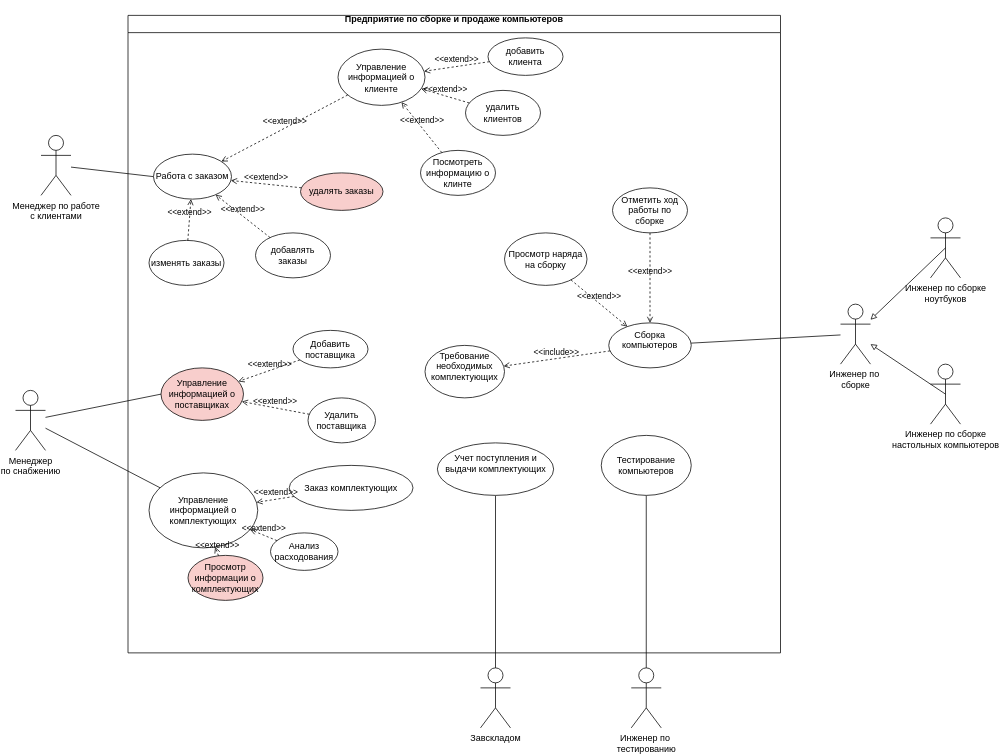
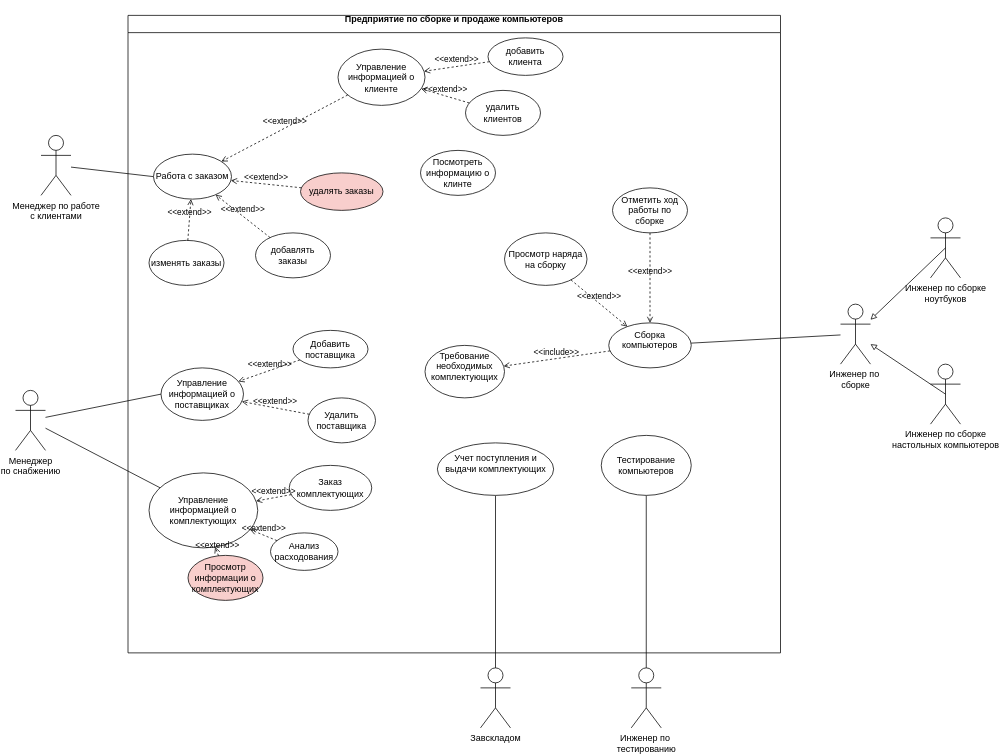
- <mxCell id="40" value="&amp;lt;&amp;lt;extend&amp;gt;&amp;gt;" style="html=1;verticalAlign=bottom;labelBackgroundColor=none;endArrow=open;endFill=0;dashed=1;rounded=0;" parent="14" source="24" target="15" edge="1"><mxGeometry width="160" relative="1" as="geometry"><mxPoint x="465.088" y="126.815" as="sourcePoint" /><mxPoint x="400.917" y="107.852" as="targetPoint" /></mxGeometry></mxCell>
- <mxCell id="18" value="Управление информацией о поставщиках" style="ellipse;whiteSpace=wrap;html=1;fillColor=#f8cecc;" parent="14" vertex="1"><mxGeometry x="44" y="470" width="110" height="70" as="geometry" /></mxCell>
+ <mxCell id="18" value="Управление информацией о поставщиках" style="ellipse;whiteSpace=wrap;html=1;" parent="14" vertex="1"><mxGeometry x="44" y="470" width="110" height="70" as="geometry" /></mxCell>
- <mxCell id="29" value="Заказ комплектующих" style="ellipse;whiteSpace=wrap;html=1;" parent="14" vertex="1"><mxGeometry x="215" y="600" width="165" height="60" as="geometry" /></mxCell>
+ <mxCell id="29" value="Заказ комплектующих" style="ellipse;whiteSpace=wrap;html=1;" parent="14" vertex="1"><mxGeometry x="215" y="600" width="110" height="60" as="geometry" /></mxCell>
